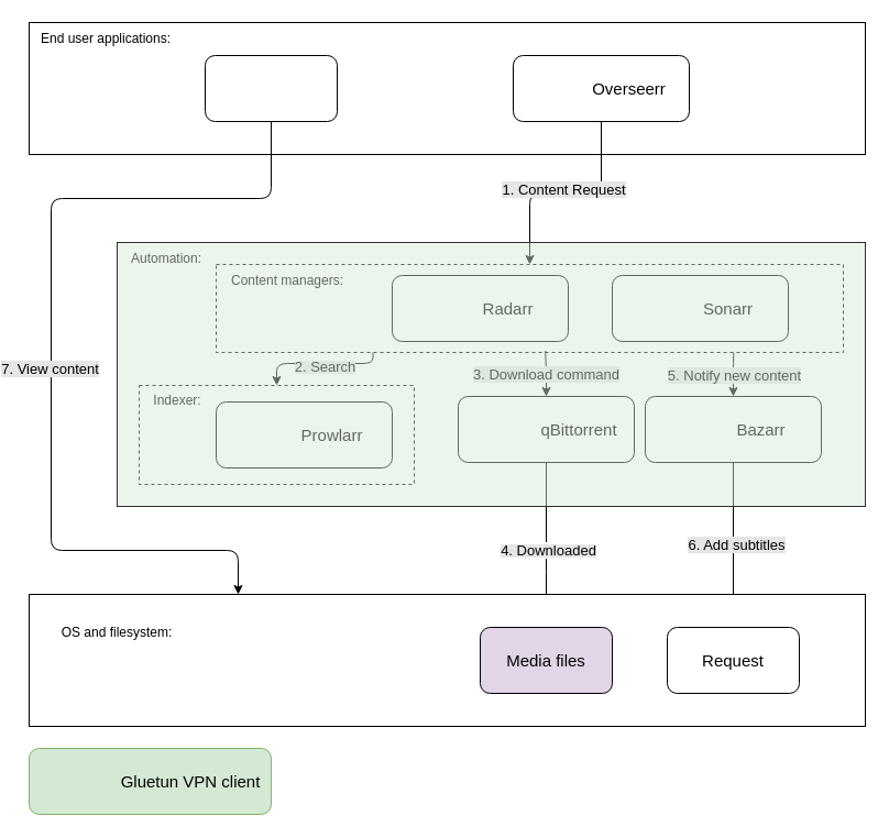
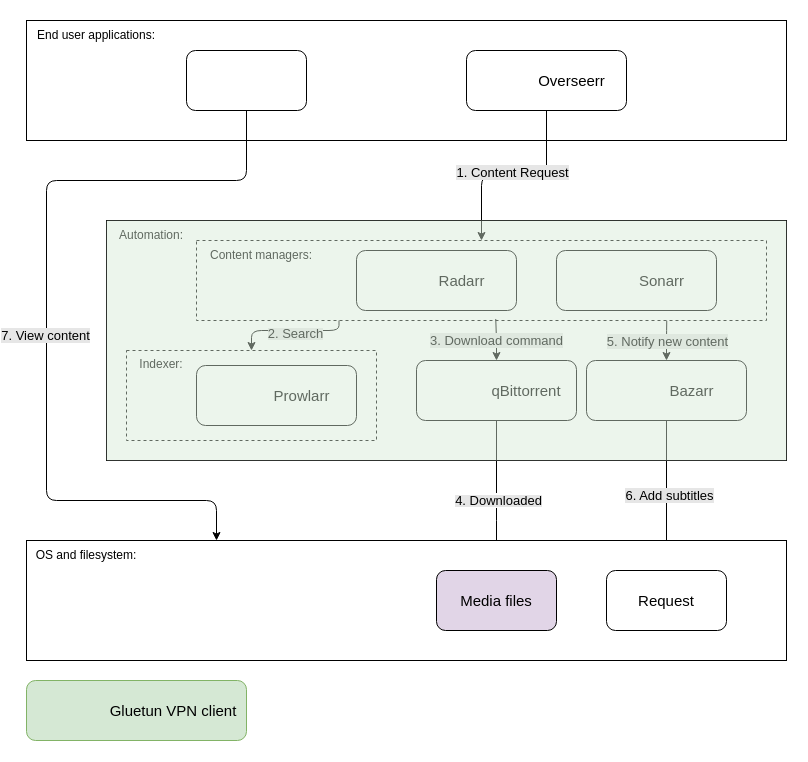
- <mxCell id="29" value="OS and filesystem:" style="text;html=1;strokeColor=none;fillColor=none;align=center;verticalAlign=middle;whiteSpace=wrap;rounded=0;" parent="1" vertex="1"><mxGeometry x="40" y="560" width="120" height="30" as="geometry" /></mxCell>
+ <mxCell id="29" value="OS and filesystem:" style="text;html=1;strokeColor=none;fillColor=none;align=center;verticalAlign=middle;whiteSpace=wrap;rounded=0;" parent="1" vertex="1"><mxGeometry x="20" y="540" width="120" height="30" as="geometry" /></mxCell>
